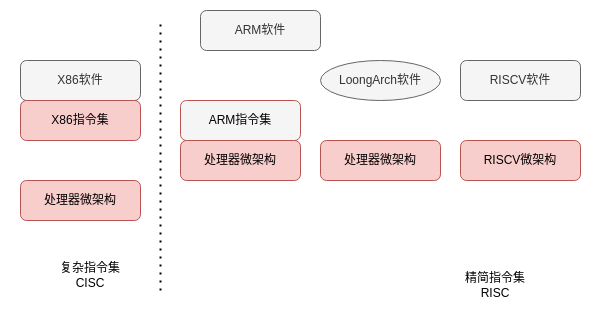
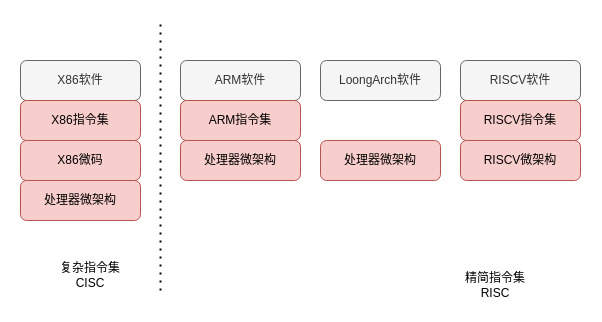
- <mxCell id="6" value="ARM软件" style="rounded=1;whiteSpace=wrap;html=1;fillColor=#f5f5f5;fontColor=#333333;strokeColor=#666666;" vertex="1" parent="1"><mxGeometry x="200" y="10" width="120" height="40" as="geometry" /></mxCell>
+ <mxCell id="6" value="ARM软件" style="rounded=1;whiteSpace=wrap;html=1;fillColor=#f5f5f5;fontColor=#333333;strokeColor=#666666;" vertex="1" parent="1"><mxGeometry x="180" y="60" width="120" height="40" as="geometry" /></mxCell>
- <mxCell id="9" value="LoongArch软件" style="ellipse;whiteSpace=wrap;html=1;fillColor=#f5f5f5;fontColor=#333333;strokeColor=#666666;" vertex="1" parent="1"><mxGeometry x="320" y="60" width="120" height="40" as="geometry" /></mxCell>
+ <mxCell id="9" value="LoongArch软件" style="rounded=1;whiteSpace=wrap;html=1;fillColor=#f5f5f5;fontColor=#333333;strokeColor=#666666;" vertex="1" parent="1"><mxGeometry x="320" y="60" width="120" height="40" as="geometry" /></mxCell>
- <mxCell id="7" value="ARM指令集" style="rounded=1;whiteSpace=wrap;html=1;fillColor=#f5f5f5;strokeColor=#b85450;" vertex="1" parent="1"><mxGeometry x="180" y="100" width="120" height="40" as="geometry" /></mxCell>
+ <mxCell id="7" value="ARM指令集" style="rounded=1;whiteSpace=wrap;html=1;fillColor=#f8cecc;strokeColor=#b85450;" vertex="1" parent="1"><mxGeometry x="180" y="100" width="120" height="40" as="geometry" /></mxCell>
+ <mxCell id="12" value="RISCV指令集" style="rounded=1;whiteSpace=wrap;html=1;fillColor=#f8cecc;strokeColor=#b85450;" vertex="1" parent="1"><mxGeometry x="460" y="100" width="120" height="40" as="geometry" /></mxCell>
+ <mxCell id="4" value="X86微码" style="rounded=1;whiteSpace=wrap;html=1;fillColor=#f8cecc;strokeColor=#b85450;" vertex="1" parent="1"><mxGeometry x="20" y="140" width="120" height="40" as="geometry" /></mxCell>
